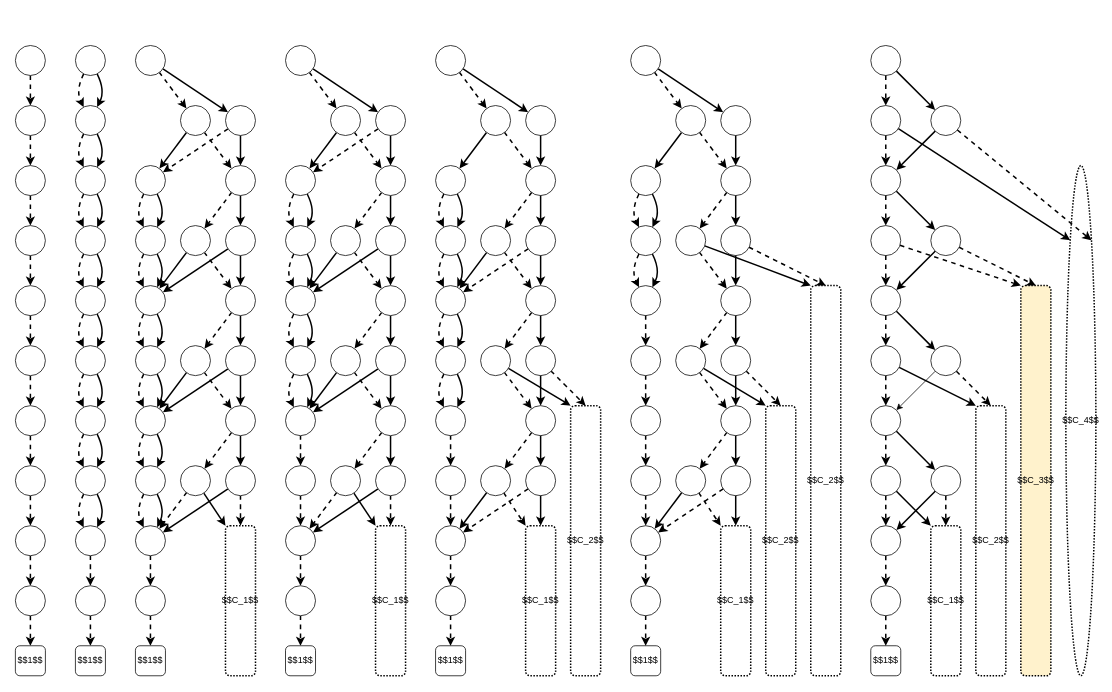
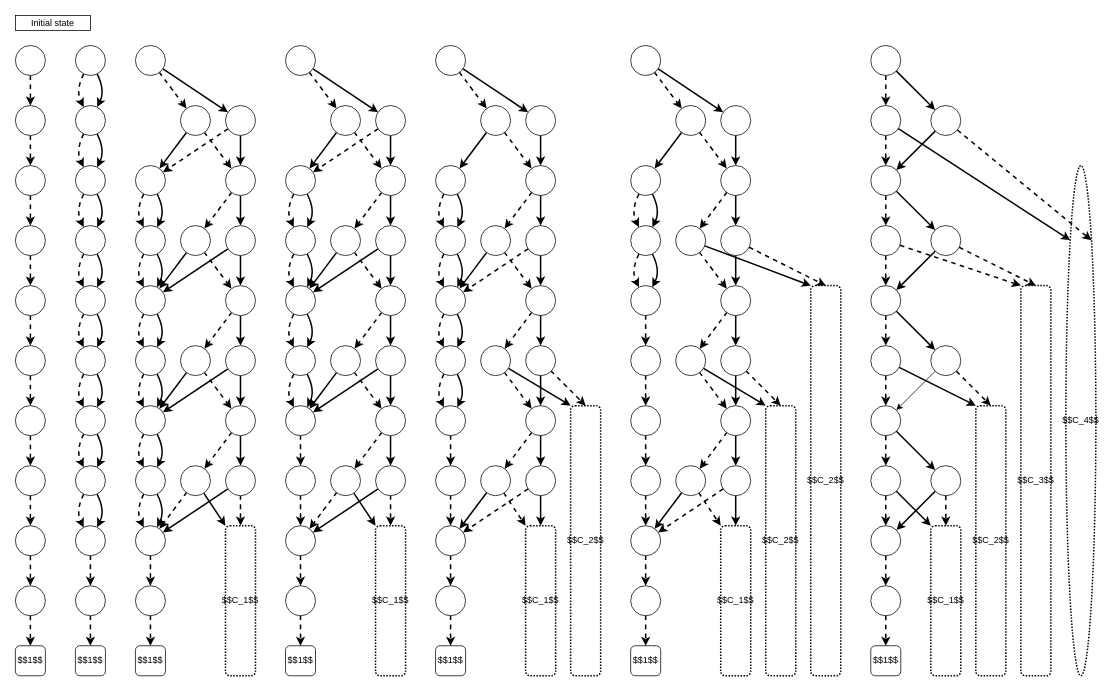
+ <mxCell id="334" value="Initial state" style="text;html=1;fillColor=none;align=center;verticalAlign=middle;whiteSpace=wrap;rounded=0;strokeColor=#000000;" vertex="1" parent="333"><mxGeometry width="100" height="20" as="geometry" /></mxCell>
- <mxCell id="146" value="$$C_3$$" style="rounded=1;whiteSpace=wrap;html=1;dashed=1;strokeWidth=2;dashPattern=1 1;fillColor=#fff2cc;" vertex="1" parent="112"><mxGeometry x="200" y="320" width="40" height="520" as="geometry" /></mxCell>
+ <mxCell id="146" value="$$C_3$$" style="rounded=1;whiteSpace=wrap;html=1;dashed=1;strokeWidth=2;dashPattern=1 1;" vertex="1" parent="112"><mxGeometry x="200" y="320" width="40" height="520" as="geometry" /></mxCell>
